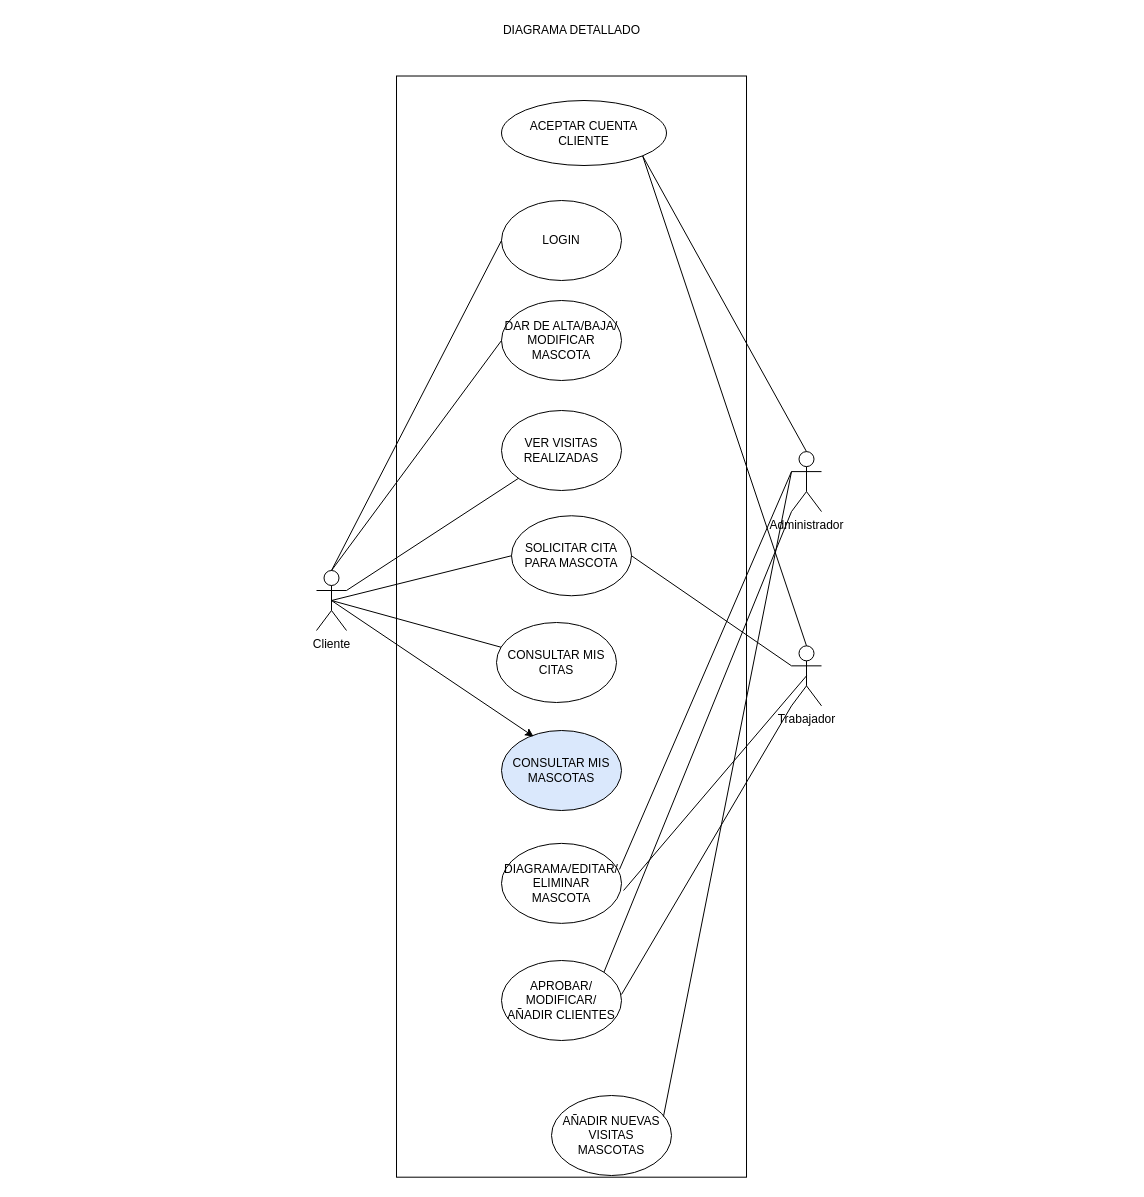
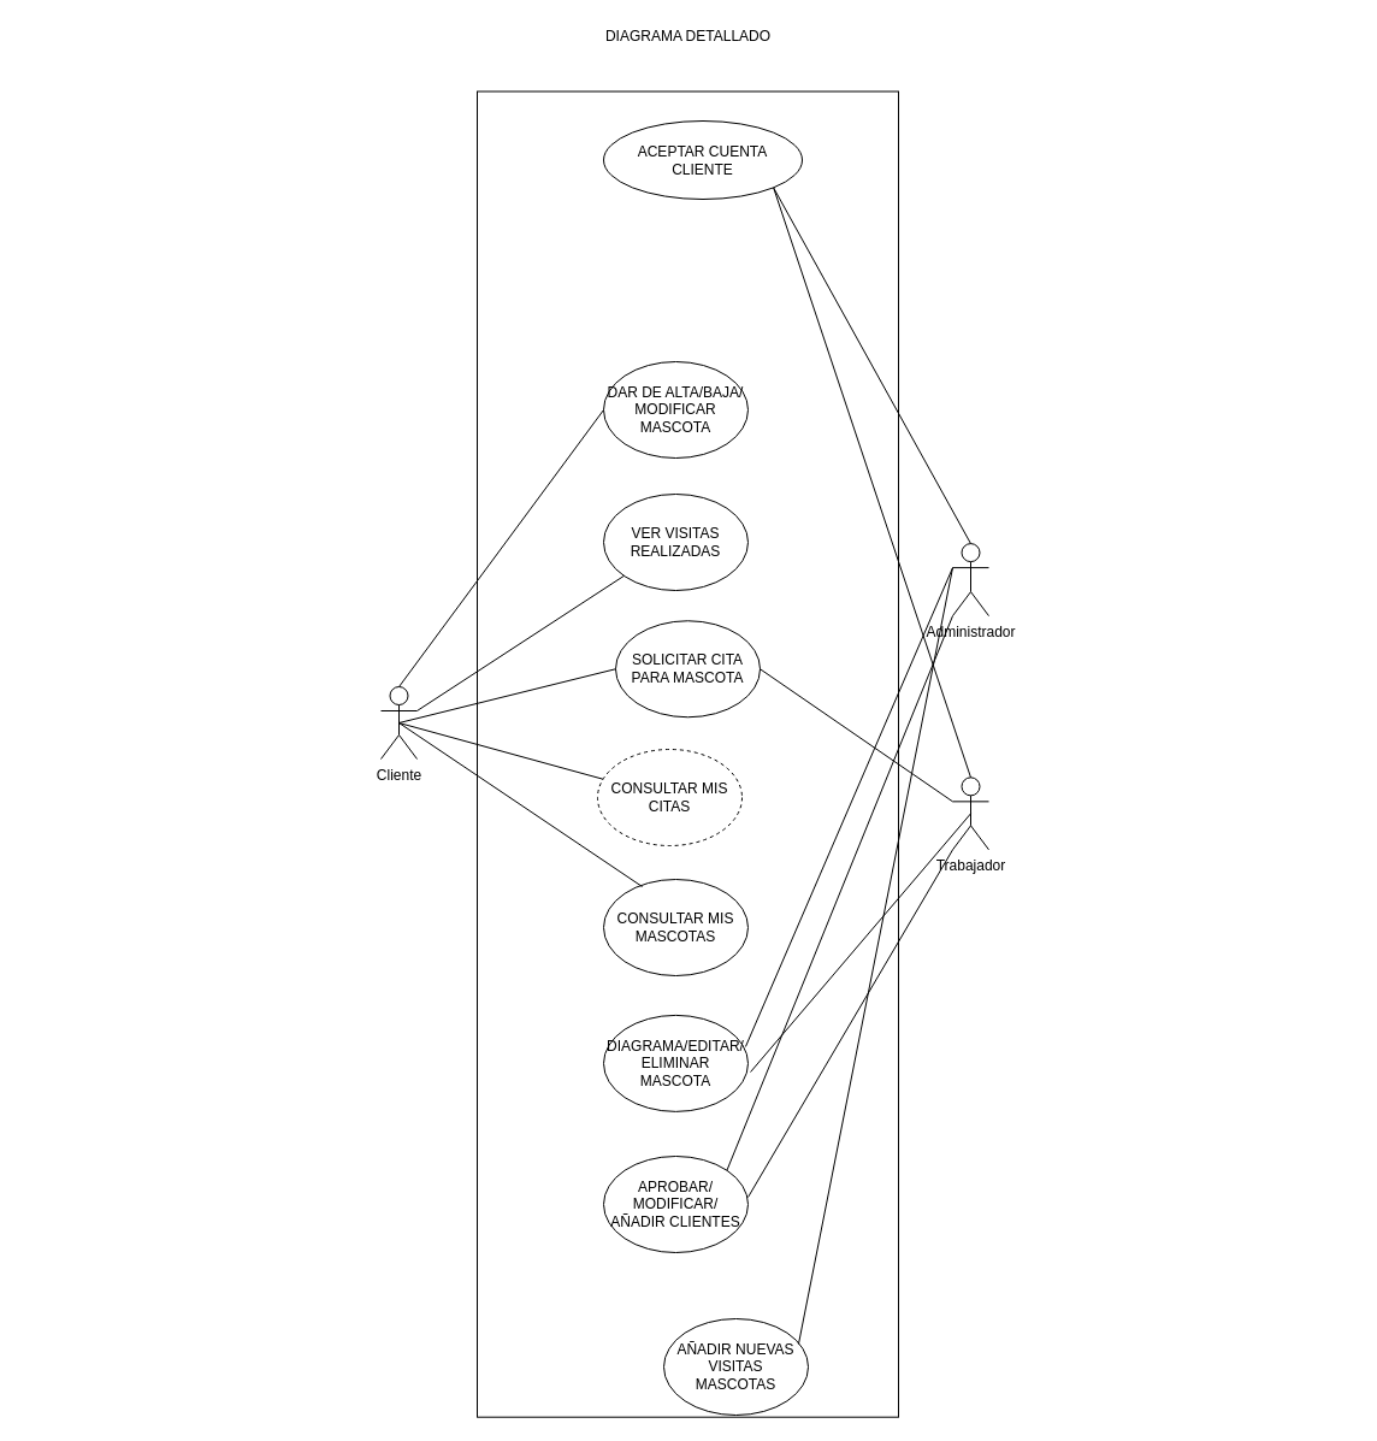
- <mxCell id="10" value="LOGIN" style="ellipse;whiteSpace=wrap;html=1;" vertex="1" parent="1"><mxGeometry x="501" y="200" width="120" height="80" as="geometry" /></mxCell>
- <mxCell id="11" value="" style="endArrow=none;html=1;rounded=0;shadow=0;exitX=0.5;exitY=0;exitDx=0;exitDy=0;exitPerimeter=0;entryX=0;entryY=0.5;entryDx=0;entryDy=0;" edge="1" parent="1" source="5" target="10"><mxGeometry width="50" height="50" relative="1" as="geometry"><mxPoint x="331" y="370" as="sourcePoint" /><mxPoint x="381" y="320" as="targetPoint" /></mxGeometry></mxCell>
- <mxCell id="17" value="CONSULTAR MIS CITAS" style="ellipse;whiteSpace=wrap;html=1;" vertex="1" parent="1"><mxGeometry x="496" y="622" width="120" height="80" as="geometry" /></mxCell>
+ <mxCell id="17" value="CONSULTAR MIS CITAS" style="ellipse;whiteSpace=wrap;html=1;dashed=1;" vertex="1" parent="1"><mxGeometry x="496" y="622" width="120" height="80" as="geometry" /></mxCell>
- <mxCell id="22" value="" style="endArrow=classic;html=1;rounded=0;shadow=0;entryX=0.267;entryY=0.075;entryDx=0;entryDy=0;entryPerimeter=0;exitX=0.5;exitY=0.5;exitDx=0;exitDy=0;exitPerimeter=0;" edge="1" parent="1" source="5" target="18"><mxGeometry width="50" height="50" relative="1" as="geometry"><mxPoint x="440" y="950" as="sourcePoint" /><mxPoint x="490" y="900" as="targetPoint" /></mxGeometry></mxCell>
+ <mxCell id="22" value="" style="endArrow=none;html=1;rounded=0;shadow=0;entryX=0.267;entryY=0.075;entryDx=0;entryDy=0;entryPerimeter=0;exitX=0.5;exitY=0.5;exitDx=0;exitDy=0;exitPerimeter=0;" edge="1" parent="1" source="5" target="18"><mxGeometry width="50" height="50" relative="1" as="geometry"><mxPoint x="440" y="950" as="sourcePoint" /><mxPoint x="490" y="900" as="targetPoint" /></mxGeometry></mxCell>
- <mxCell id="18" value="CONSULTAR MIS MASCOTAS" style="ellipse;whiteSpace=wrap;html=1;fillColor=#dae8fc;" vertex="1" parent="1"><mxGeometry x="501" y="730" width="120" height="80" as="geometry" /></mxCell>
+ <mxCell id="18" value="CONSULTAR MIS MASCOTAS" style="ellipse;whiteSpace=wrap;html=1;" vertex="1" parent="1"><mxGeometry x="501" y="730" width="120" height="80" as="geometry" /></mxCell>
